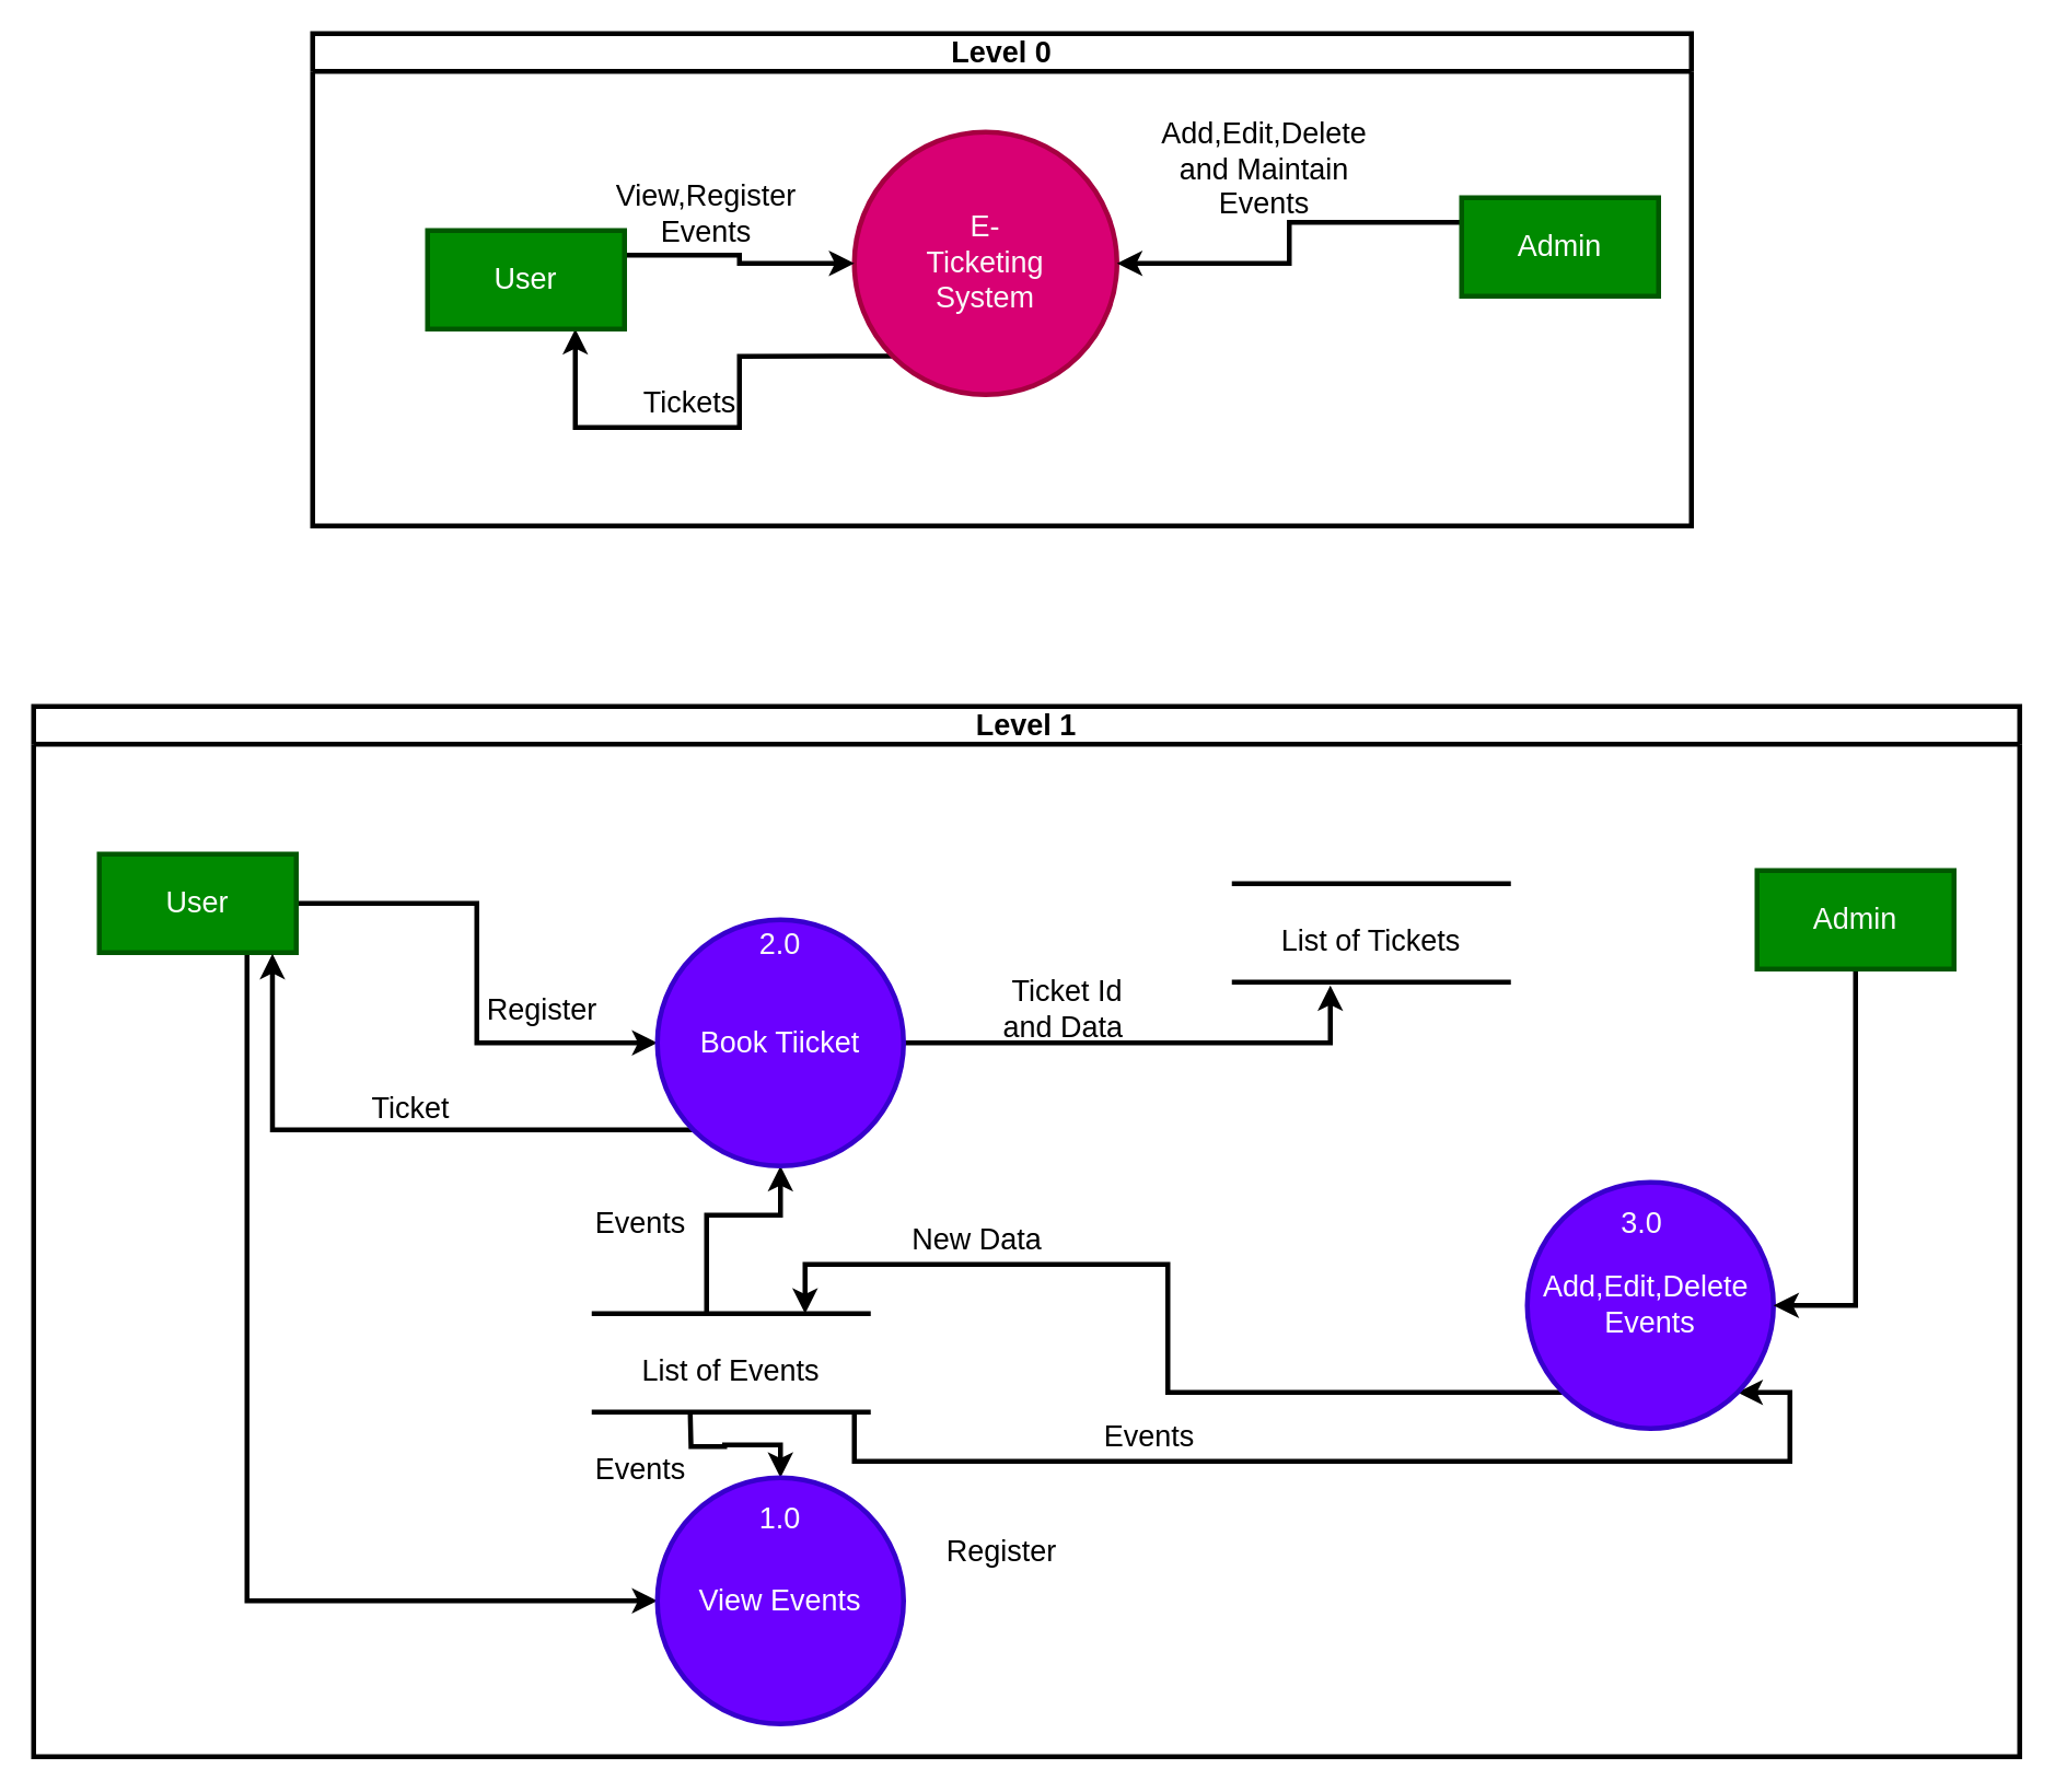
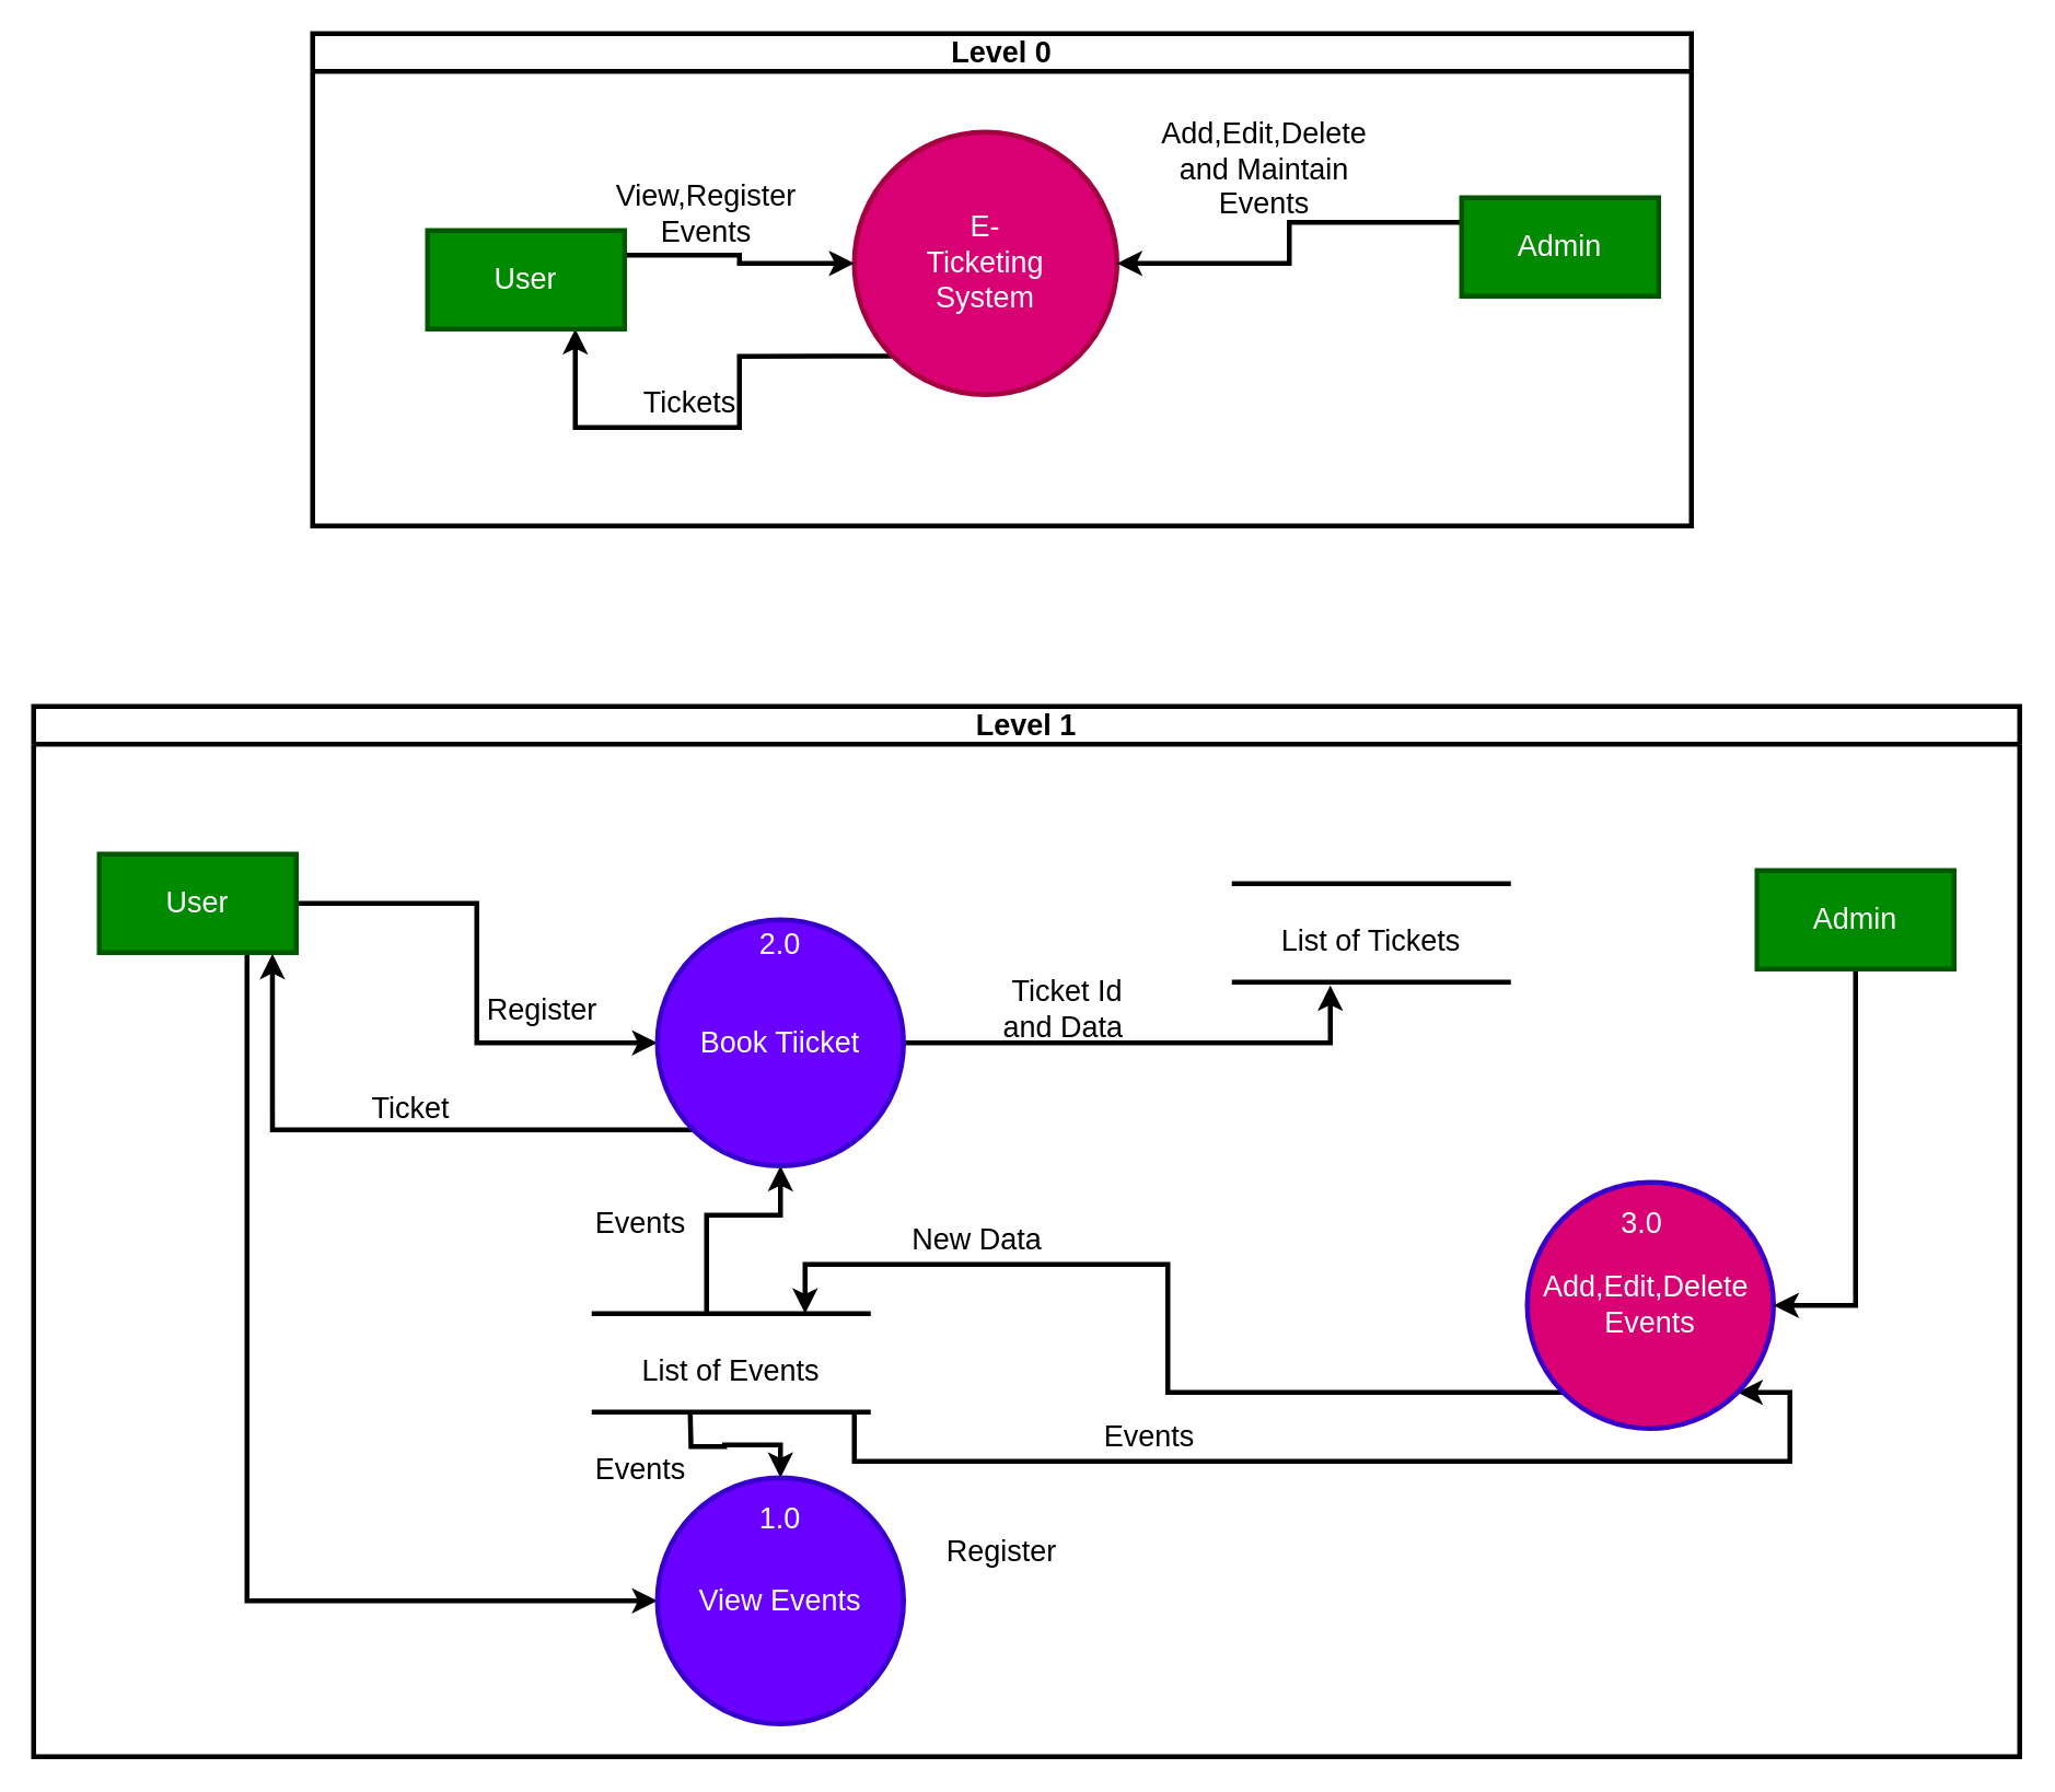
- <mxCell id="24" value="&lt;font style=&quot;font-size: 18px;&quot;&gt;Add,Edit,Delete&amp;nbsp; Events&lt;/font&gt;" style="ellipse;whiteSpace=wrap;html=1;aspect=fixed;fontSize=18;fillColor=#6a00ff;fontColor=#ffffff;strokeColor=#3700CC;strokeWidth=3;" vertex="1" parent="1"><mxGeometry x="930" y="720" width="150" height="150" as="geometry" /></mxCell>
+ <mxCell id="24" value="&lt;font style=&quot;font-size: 18px;&quot;&gt;Add,Edit,Delete&amp;nbsp; Events&lt;/font&gt;" style="ellipse;whiteSpace=wrap;html=1;aspect=fixed;fontSize=18;fillColor=#d80073;fontColor=#ffffff;strokeColor=#3700CC;strokeWidth=3;" vertex="1" parent="1"><mxGeometry x="930" y="720" width="150" height="150" as="geometry" /></mxCell>
